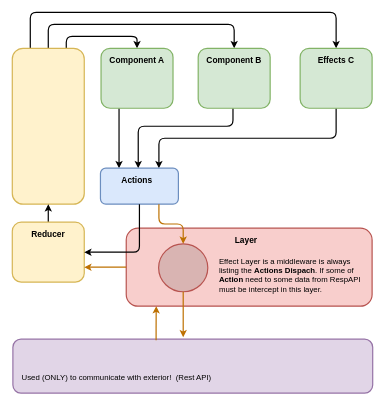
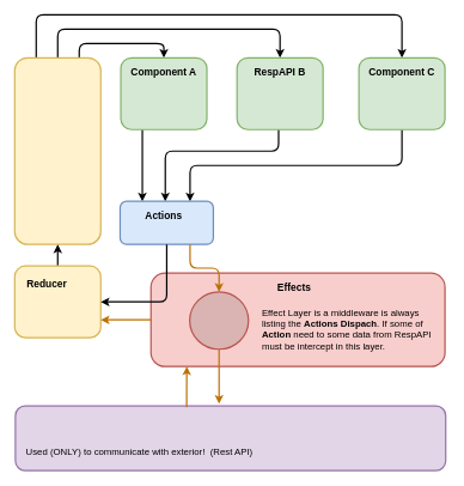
- <mxCell id="13" value="Component B" style="text;html=1;strokeColor=none;fillColor=none;align=center;verticalAlign=middle;whiteSpace=wrap;rounded=0;fontSize=14;fontStyle=1" vertex="1" parent="1"><mxGeometry x="325" y="90" width="130" height="20" as="geometry" /></mxCell>
+ <mxCell id="13" value="RespAPI B" style="text;html=1;strokeColor=none;fillColor=none;align=center;verticalAlign=middle;whiteSpace=wrap;rounded=0;fontSize=14;fontStyle=1" vertex="1" parent="1"><mxGeometry x="325" y="90" width="130" height="20" as="geometry" /></mxCell>
- <mxCell id="14" value="Effects C" style="text;html=1;strokeColor=none;fillColor=none;align=center;verticalAlign=middle;whiteSpace=wrap;rounded=0;fontSize=14;fontStyle=1" vertex="1" parent="1"><mxGeometry x="495" y="90" width="130" height="20" as="geometry" /></mxCell>
+ <mxCell id="14" value="Component C" style="text;html=1;strokeColor=none;fillColor=none;align=center;verticalAlign=middle;whiteSpace=wrap;rounded=0;fontSize=14;fontStyle=1" vertex="1" parent="1"><mxGeometry x="495" y="90" width="130" height="20" as="geometry" /></mxCell>
- <mxCell id="19" value="Reducer" style="text;html=1;strokeColor=none;fillColor=none;align=center;verticalAlign=middle;whiteSpace=wrap;rounded=0;fontSize=14;fontStyle=1" vertex="1" parent="1"><mxGeometry x="60" y="380" width="40" height="21" as="geometry" /></mxCell>
+ <mxCell id="19" value="Reducer" style="text;html=1;strokeColor=none;fillColor=none;align=center;verticalAlign=middle;whiteSpace=wrap;rounded=0;fontSize=14;fontStyle=1" vertex="1" parent="1"><mxGeometry x="45" y="385" width="40" height="21" as="geometry" /></mxCell>
- <mxCell id="23" value="Layer" style="text;html=1;strokeColor=none;fillColor=none;align=center;verticalAlign=middle;whiteSpace=wrap;rounded=0;fontSize=14;fontStyle=1" vertex="1" parent="20"><mxGeometry x="180" y="10" width="40" height="20" as="geometry" /></mxCell>
+ <mxCell id="23" value="Effects" style="text;html=1;strokeColor=none;fillColor=none;align=center;verticalAlign=middle;whiteSpace=wrap;rounded=0;fontSize=14;fontStyle=1" vertex="1" parent="20"><mxGeometry x="180" y="10" width="40" height="20" as="geometry" /></mxCell>
